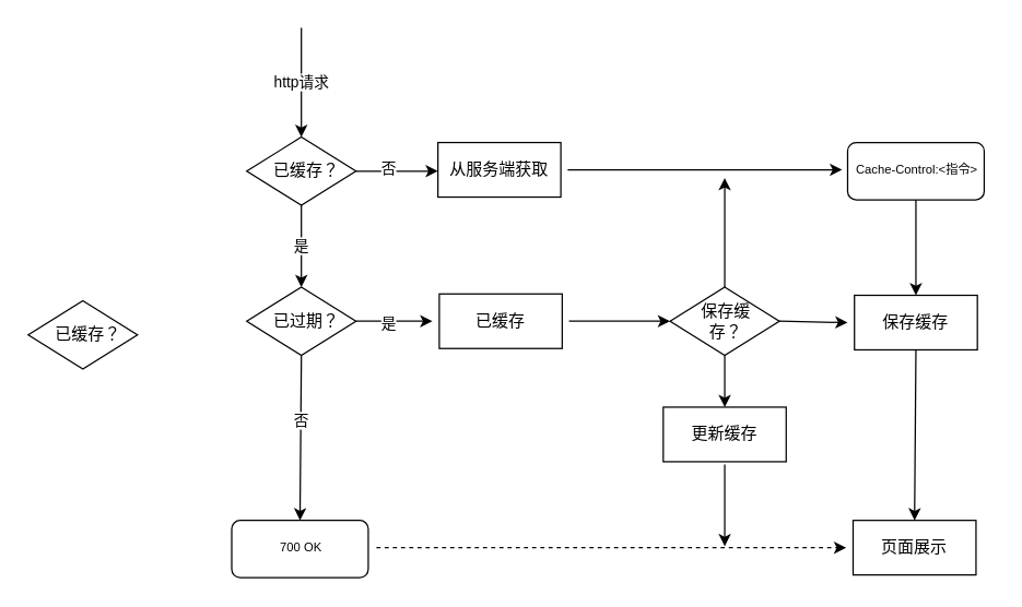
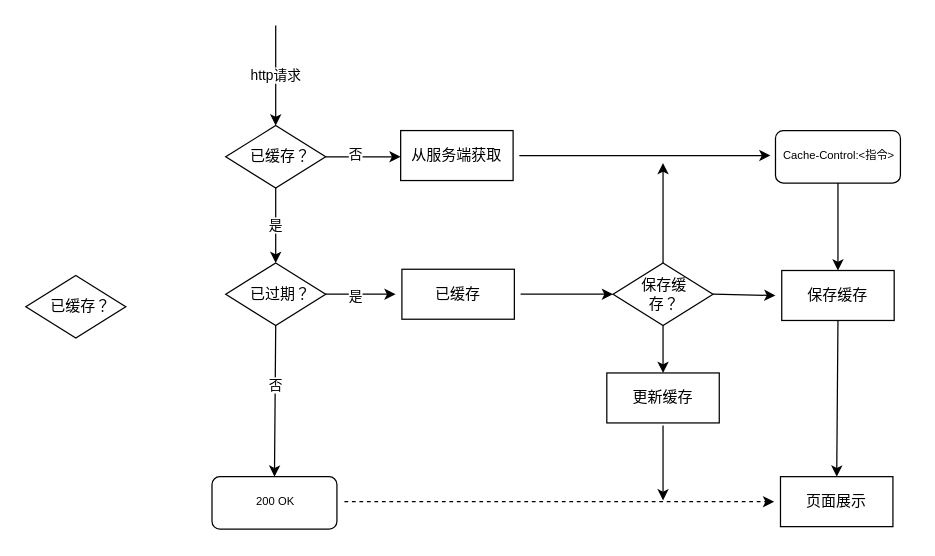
- <mxCell id="37" value="700 OK" style="text;html=1;strokeColor=none;fillColor=none;align=center;verticalAlign=middle;whiteSpace=wrap;rounded=0;fontSize=9;" vertex="1" parent="1"><mxGeometry x="165" y="386" width="110" height="30" as="geometry" /></mxCell>
+ <mxCell id="37" value="200 OK" style="text;html=1;strokeColor=none;fillColor=none;align=center;verticalAlign=middle;whiteSpace=wrap;rounded=0;fontSize=9;" vertex="1" parent="1"><mxGeometry x="165" y="386" width="110" height="30" as="geometry" /></mxCell>
